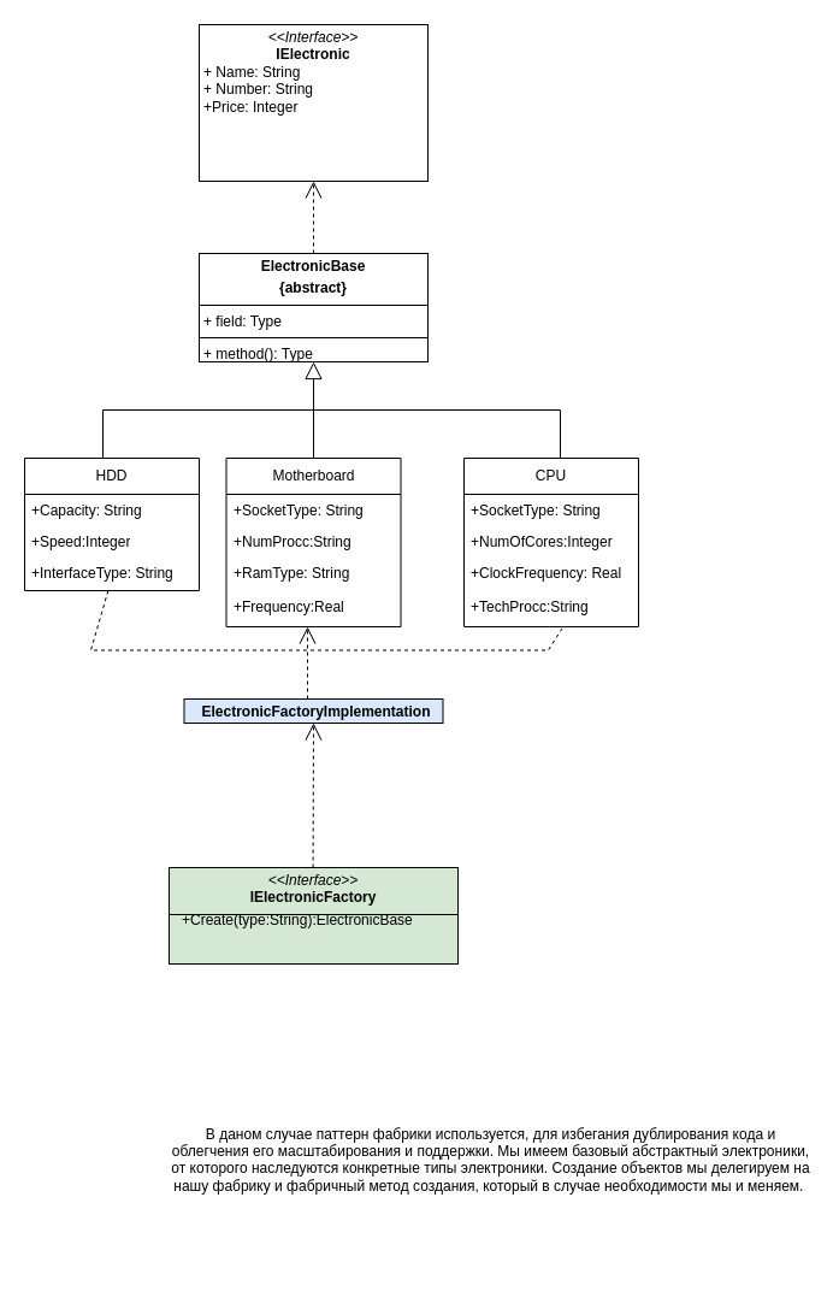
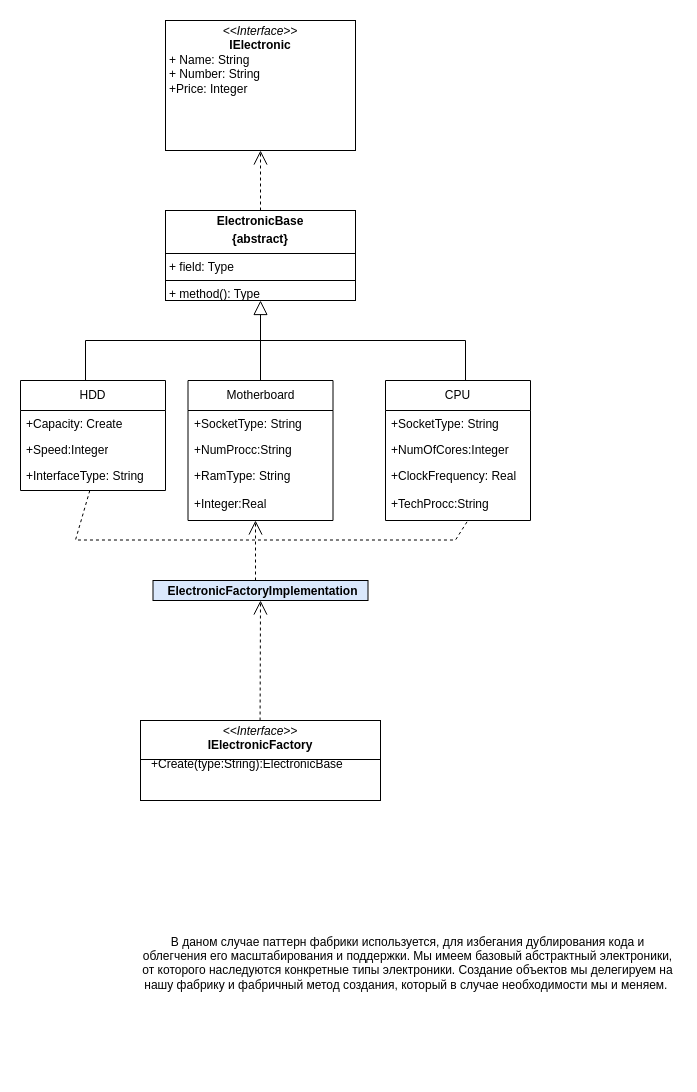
- <mxCell id="17" value="+Capacity: String&lt;div&gt;&lt;br&gt;&lt;/div&gt;" style="text;strokeColor=none;fillColor=none;align=left;verticalAlign=top;spacingLeft=4;spacingRight=4;overflow=hidden;rotatable=0;points=[[0,0.5],[1,0.5]];portConstraint=eastwest;whiteSpace=wrap;html=1;" parent="16" vertex="1"><mxGeometry y="30" width="145" height="26" as="geometry" /></mxCell>
+ <mxCell id="17" value="+Capacity: Create&lt;div&gt;&lt;br&gt;&lt;/div&gt;" style="text;strokeColor=none;fillColor=none;align=left;verticalAlign=top;spacingLeft=4;spacingRight=4;overflow=hidden;rotatable=0;points=[[0,0.5],[1,0.5]];portConstraint=eastwest;whiteSpace=wrap;html=1;" parent="16" vertex="1"><mxGeometry y="30" width="145" height="26" as="geometry" /></mxCell>
- <mxCell id="8" value="+Frequency:Real" style="text;strokeColor=none;fillColor=none;align=left;verticalAlign=top;spacingLeft=4;spacingRight=4;overflow=hidden;rotatable=0;points=[[0,0.5],[1,0.5]];portConstraint=eastwest;whiteSpace=wrap;html=1;" parent="4" vertex="1"><mxGeometry y="110" width="145" height="30" as="geometry" /></mxCell>
+ <mxCell id="8" value="+Integer:Real" style="text;strokeColor=none;fillColor=none;align=left;verticalAlign=top;spacingLeft=4;spacingRight=4;overflow=hidden;rotatable=0;points=[[0,0.5],[1,0.5]];portConstraint=eastwest;whiteSpace=wrap;html=1;" parent="4" vertex="1"><mxGeometry y="110" width="145" height="30" as="geometry" /></mxCell>
- <mxCell id="21" value="&lt;p style=&quot;margin:0px;margin-top:4px;text-align:center;&quot;&gt;&lt;i&gt;&amp;lt;&amp;lt;Interface&amp;gt;&amp;gt;&lt;/i&gt;&lt;br&gt;&lt;b&gt;IElectronicFactory&lt;/b&gt;&lt;br&gt;&lt;/p&gt;&lt;hr size=&quot;1&quot; style=&quot;border-style:solid;&quot;&gt;&lt;p style=&quot;margin:0px;margin-left:4px;&quot;&gt;&lt;br&gt;&lt;/p&gt;&lt;p style=&quot;margin:0px;margin-left:4px;&quot;&gt;&lt;br&gt;&lt;/p&gt;" style="verticalAlign=top;align=left;overflow=fill;html=1;whiteSpace=wrap;fillColor=#d5e8d4;" parent="1" vertex="1"><mxGeometry x="140" y="720" width="240" height="80" as="geometry" /></mxCell>
+ <mxCell id="21" value="&lt;p style=&quot;margin:0px;margin-top:4px;text-align:center;&quot;&gt;&lt;i&gt;&amp;lt;&amp;lt;Interface&amp;gt;&amp;gt;&lt;/i&gt;&lt;br&gt;&lt;b&gt;IElectronicFactory&lt;/b&gt;&lt;br&gt;&lt;/p&gt;&lt;hr size=&quot;1&quot; style=&quot;border-style:solid;&quot;&gt;&lt;p style=&quot;margin:0px;margin-left:4px;&quot;&gt;&lt;br&gt;&lt;/p&gt;&lt;p style=&quot;margin:0px;margin-left:4px;&quot;&gt;&lt;br&gt;&lt;/p&gt;" style="verticalAlign=top;align=left;overflow=fill;html=1;whiteSpace=wrap;" parent="1" vertex="1"><mxGeometry x="140" y="720" width="240" height="80" as="geometry" /></mxCell>
